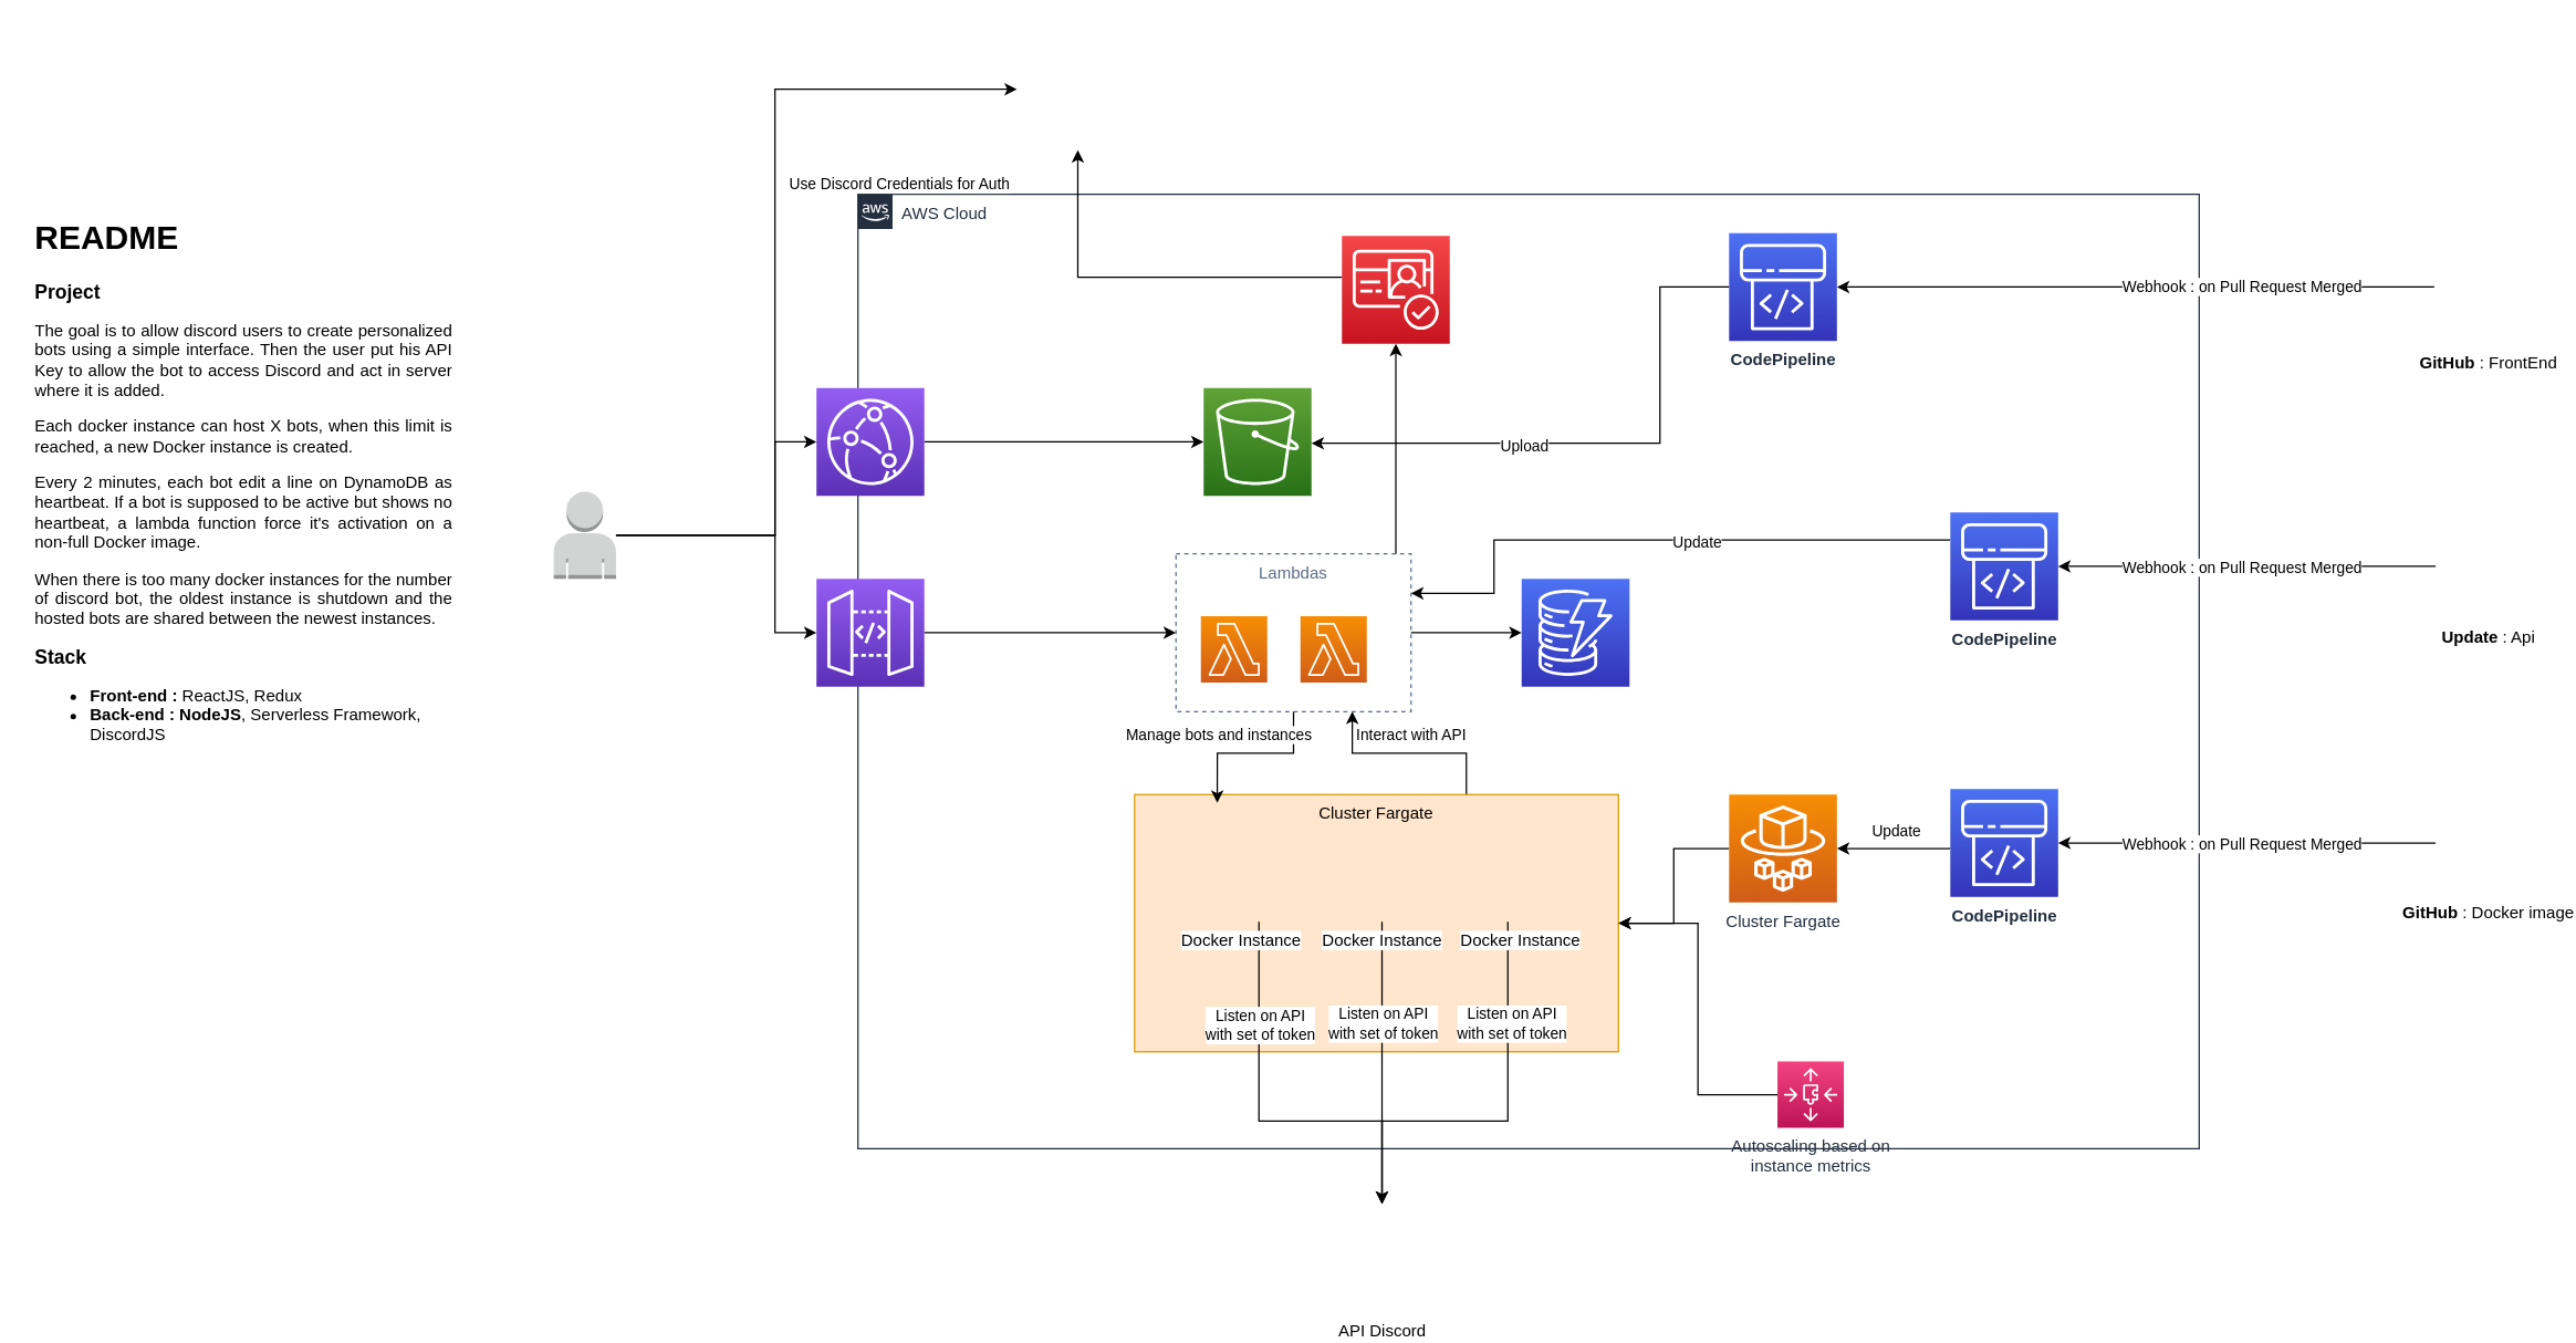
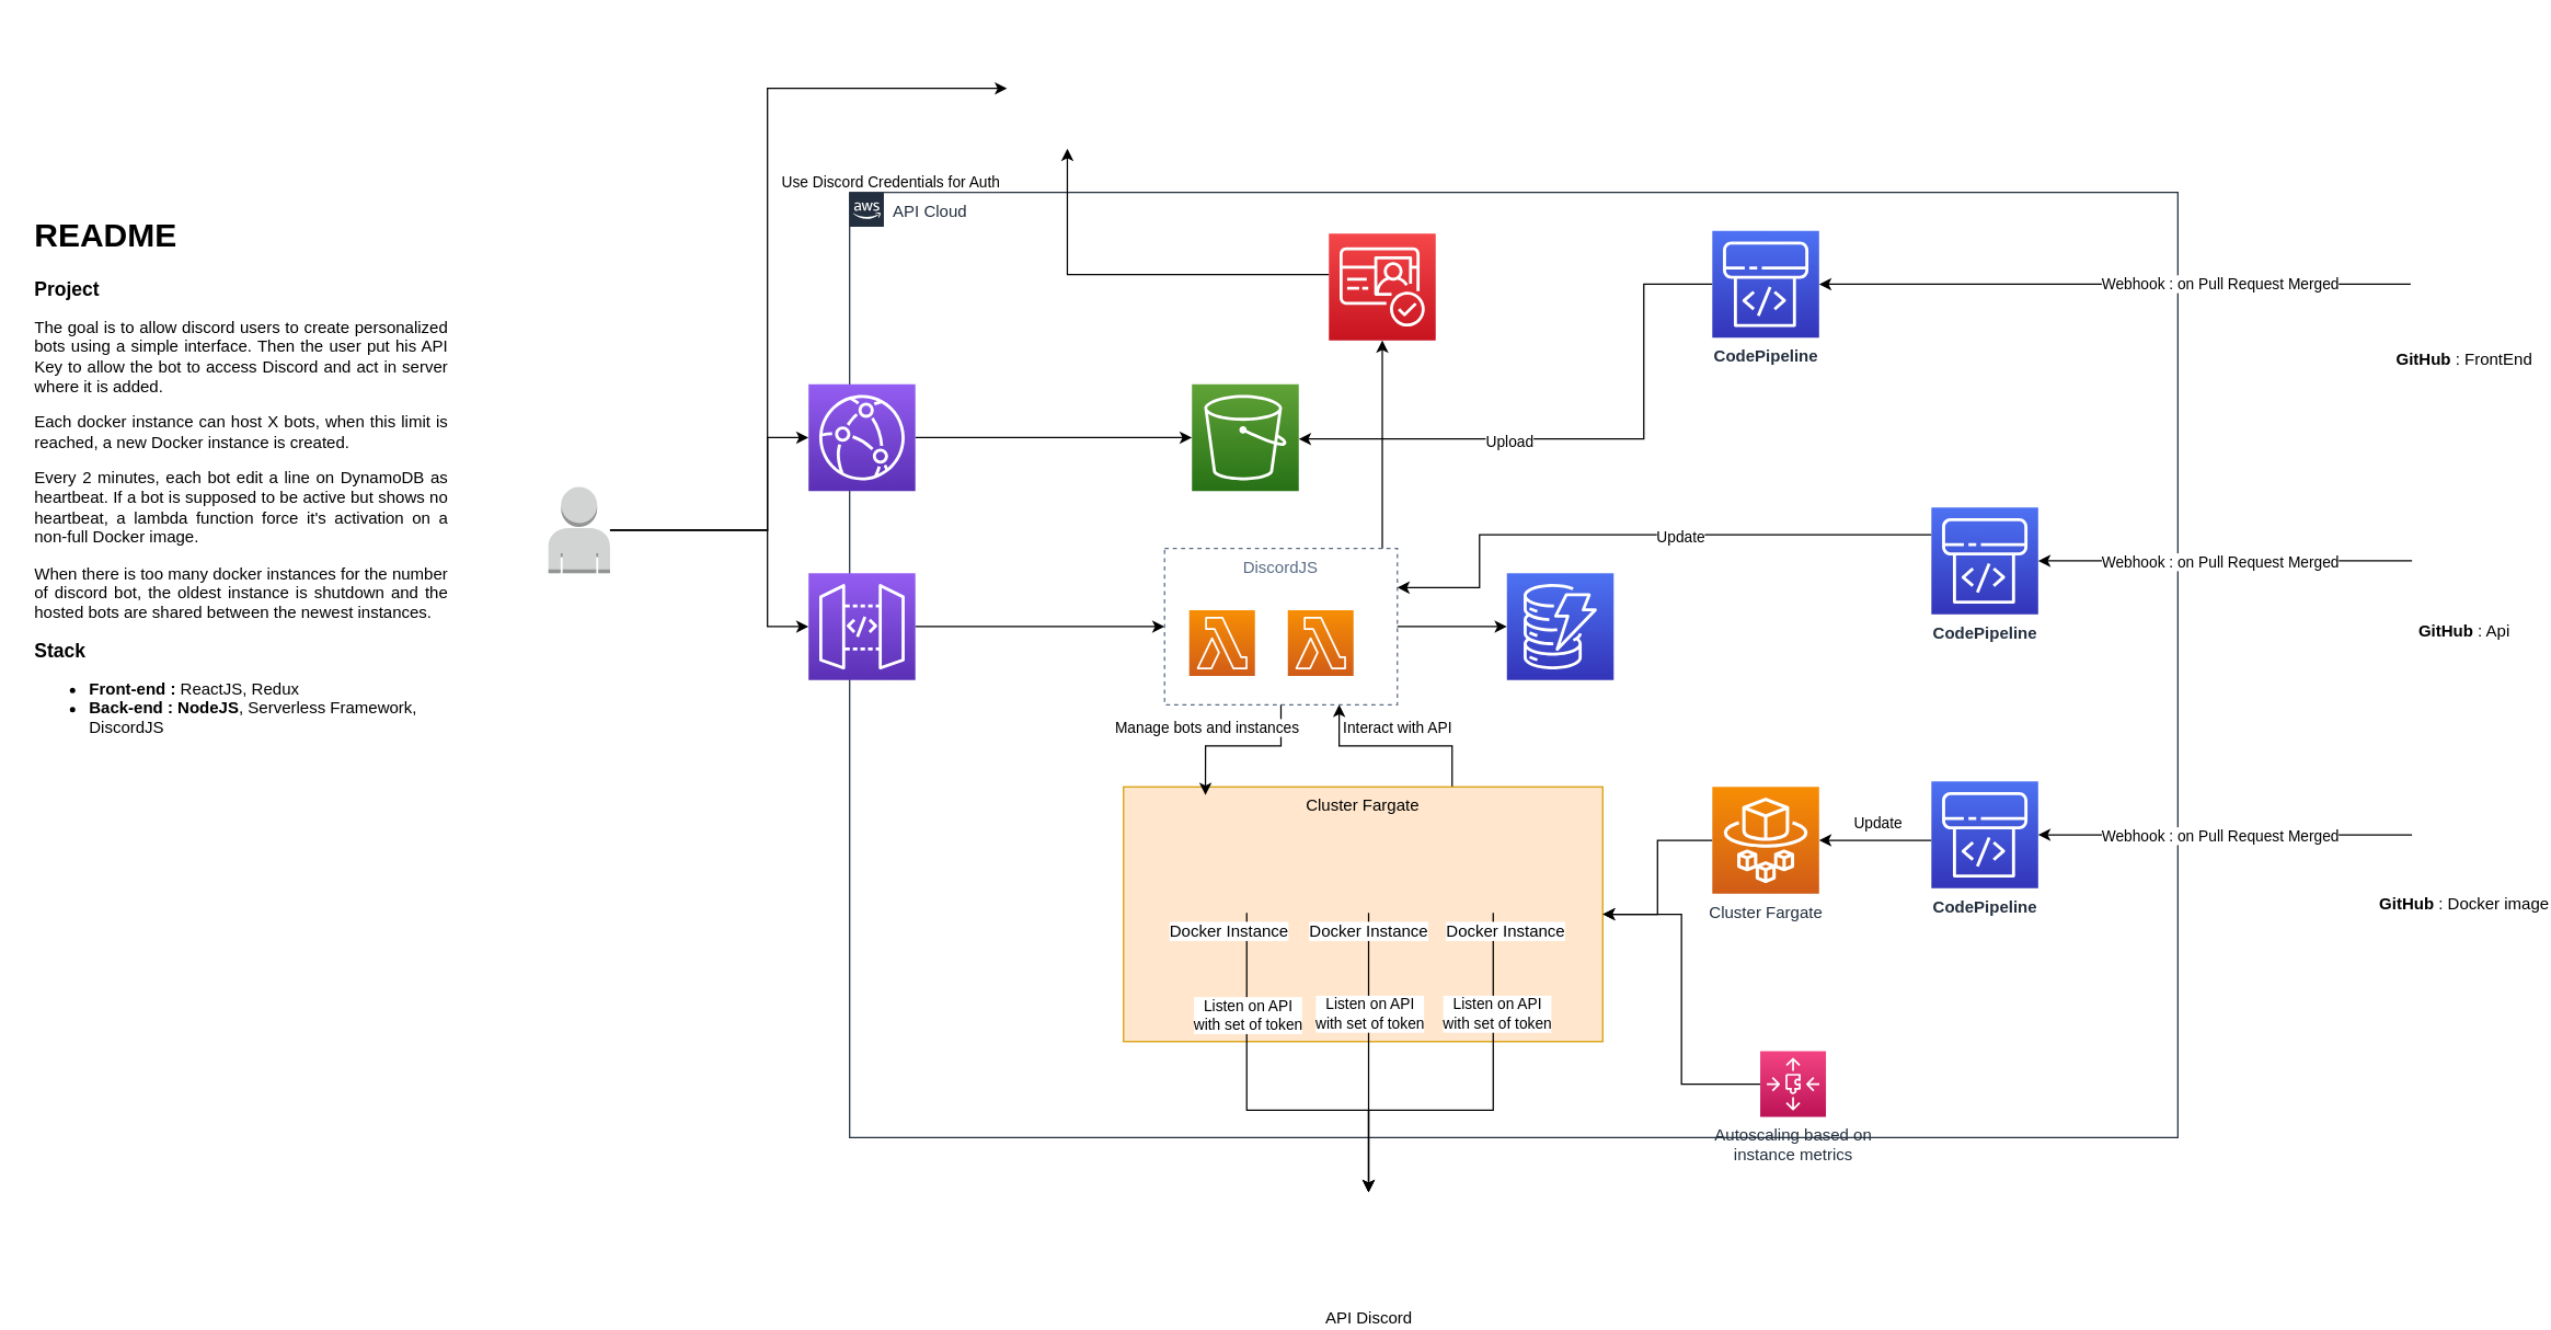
- <mxCell id="2" value="AWS Cloud" style="points=[[0,0],[0.25,0],[0.5,0],[0.75,0],[1,0],[1,0.25],[1,0.5],[1,0.75],[1,1],[0.75,1],[0.5,1],[0.25,1],[0,1],[0,0.75],[0,0.5],[0,0.25]];outlineConnect=0;gradientColor=none;html=1;whiteSpace=wrap;fontSize=12;fontStyle=0;shape=mxgraph.aws4.group;grIcon=mxgraph.aws4.group_aws_cloud_alt;strokeColor=#232F3E;fillColor=none;verticalAlign=top;align=left;spacingLeft=30;fontColor=#232F3E;dashed=0;" vertex="1" parent="1"><mxGeometry x="620" y="140" width="970" height="690" as="geometry" /></mxCell>
+ <mxCell id="2" value="API Cloud" style="points=[[0,0],[0.25,0],[0.5,0],[0.75,0],[1,0],[1,0.25],[1,0.5],[1,0.75],[1,1],[0.75,1],[0.5,1],[0.25,1],[0,1],[0,0.75],[0,0.5],[0,0.25]];outlineConnect=0;gradientColor=none;html=1;whiteSpace=wrap;fontSize=12;fontStyle=0;shape=mxgraph.aws4.group;grIcon=mxgraph.aws4.group_aws_cloud_alt;strokeColor=#232F3E;fillColor=none;verticalAlign=top;align=left;spacingLeft=30;fontColor=#232F3E;dashed=0;" vertex="1" parent="1"><mxGeometry x="620" y="140" width="970" height="690" as="geometry" /></mxCell>
- <mxCell id="35" value="Lambdas" style="fillColor=none;strokeColor=#5A6C86;dashed=1;verticalAlign=top;fontStyle=0;fontColor=#5A6C86;" vertex="1" parent="1"><mxGeometry x="850" y="400" width="170" height="114" as="geometry" /></mxCell>
+ <mxCell id="35" value="DiscordJS" style="fillColor=none;strokeColor=#5A6C86;dashed=1;verticalAlign=top;fontStyle=0;fontColor=#5A6C86;" vertex="1" parent="1"><mxGeometry x="850" y="400" width="170" height="114" as="geometry" /></mxCell>
- <mxCell id="44" value="&lt;b&gt;Update &lt;/b&gt;: Api" style="shape=image;html=1;verticalAlign=top;verticalLabelPosition=bottom;labelBackgroundColor=#ffffff;imageAspect=0;aspect=fixed;image=https://cdn4.iconfinder.com/data/icons/iconsimple-logotypes/512/github-128.png" vertex="1" parent="1"><mxGeometry x="1761" y="371" width="76" height="76" as="geometry" /></mxCell>
+ <mxCell id="44" value="&lt;b&gt;GitHub &lt;/b&gt;: Api" style="shape=image;html=1;verticalAlign=top;verticalLabelPosition=bottom;labelBackgroundColor=#ffffff;imageAspect=0;aspect=fixed;image=https://cdn4.iconfinder.com/data/icons/iconsimple-logotypes/512/github-128.png" vertex="1" parent="1"><mxGeometry x="1761" y="371" width="76" height="76" as="geometry" /></mxCell>
